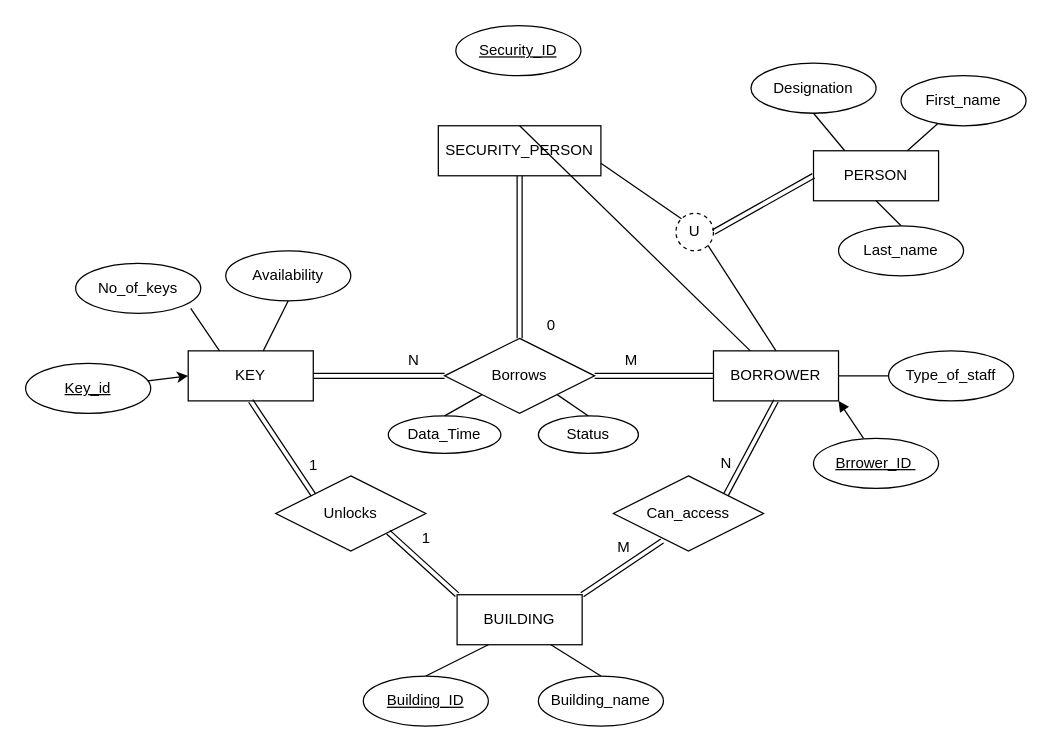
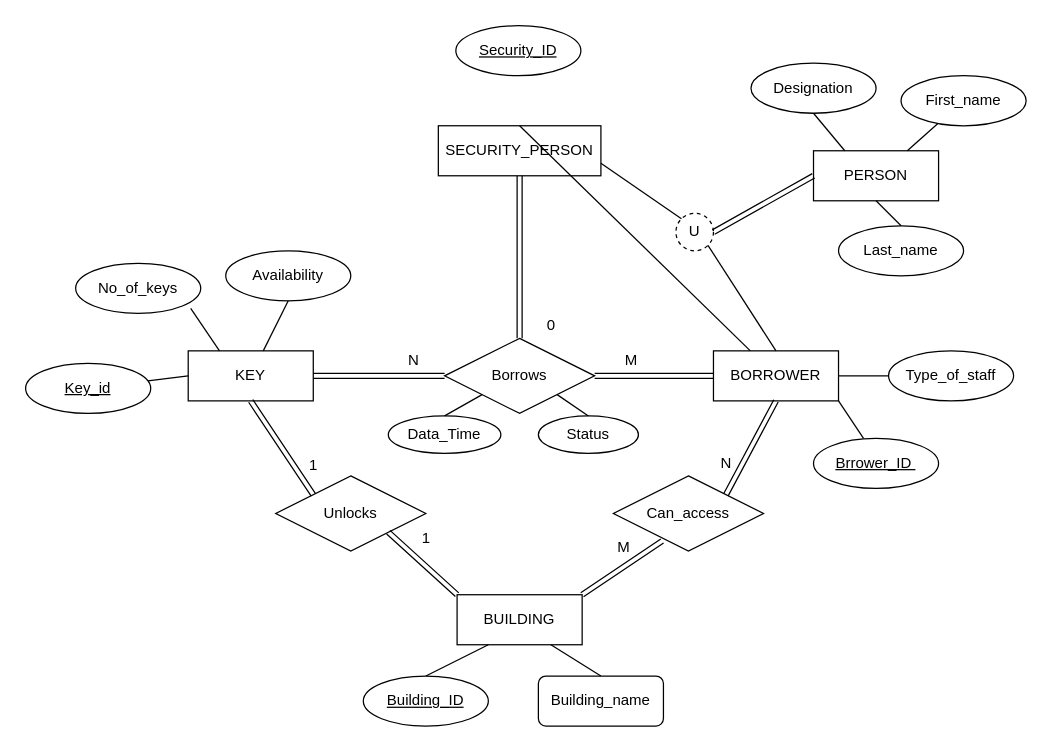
- <mxCell id="33" value="" style="endArrow=classic;html=1;entryX=0;entryY=0.5;entryDx=0;entryDy=0;" edge="1" parent="1" source="28" target="4"><mxGeometry width="50" height="50" relative="1" as="geometry"><mxPoint x="390" y="450" as="sourcePoint" /><mxPoint x="440" y="400" as="targetPoint" /></mxGeometry></mxCell>
+ <mxCell id="33" value="" style="endArrow=none;html=1;entryX=0;entryY=0.5;entryDx=0;entryDy=0;" edge="1" parent="1" source="28" target="4"><mxGeometry width="50" height="50" relative="1" as="geometry"><mxPoint x="390" y="450" as="sourcePoint" /><mxPoint x="440" y="400" as="targetPoint" /></mxGeometry></mxCell>
- <mxCell id="43" value="" style="endArrow=block;html=1;entryX=1;entryY=1;entryDx=0;entryDy=0;exitX=0.4;exitY=0;exitDx=0;exitDy=0;exitPerimeter=0;" edge="1" parent="1" source="35" target="3"><mxGeometry width="50" height="50" relative="1" as="geometry"><mxPoint x="390" y="370" as="sourcePoint" /><mxPoint x="440" y="320" as="targetPoint" /></mxGeometry></mxCell>
+ <mxCell id="43" value="" style="endArrow=none;html=1;entryX=1;entryY=1;entryDx=0;entryDy=0;exitX=0.4;exitY=0;exitDx=0;exitDy=0;exitPerimeter=0;" edge="1" parent="1" source="35" target="3"><mxGeometry width="50" height="50" relative="1" as="geometry"><mxPoint x="390" y="370" as="sourcePoint" /><mxPoint x="440" y="320" as="targetPoint" /></mxGeometry></mxCell>
- <mxCell id="47" value="Building_name" style="ellipse;whiteSpace=wrap;html=1;align=center;" vertex="1" parent="1"><mxGeometry x="430" y="540" width="100" height="40" as="geometry" /></mxCell>
+ <mxCell id="47" value="Building_name" style="whiteSpace=wrap;html=1;align=center;rounded=1;" vertex="1" parent="1"><mxGeometry x="430" y="540" width="100" height="40" as="geometry" /></mxCell>
